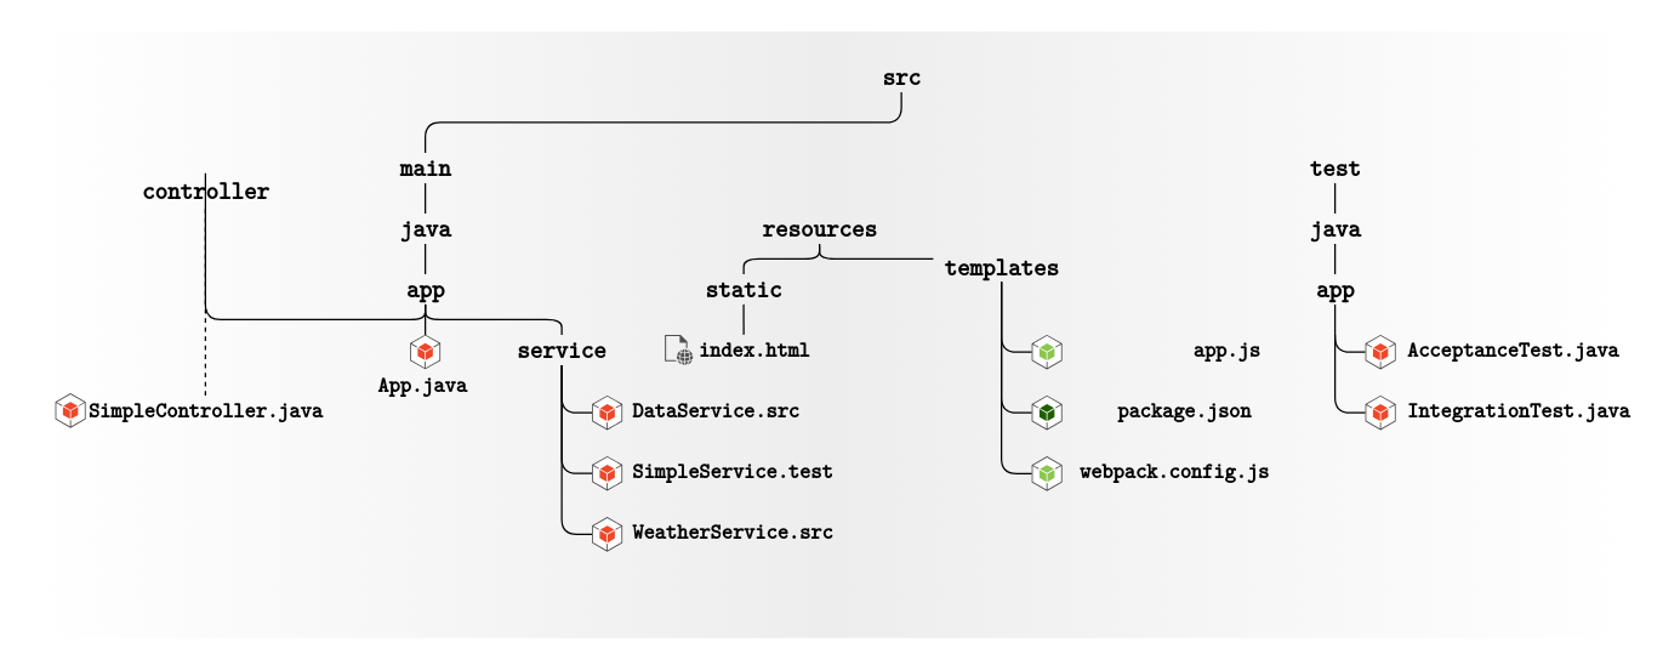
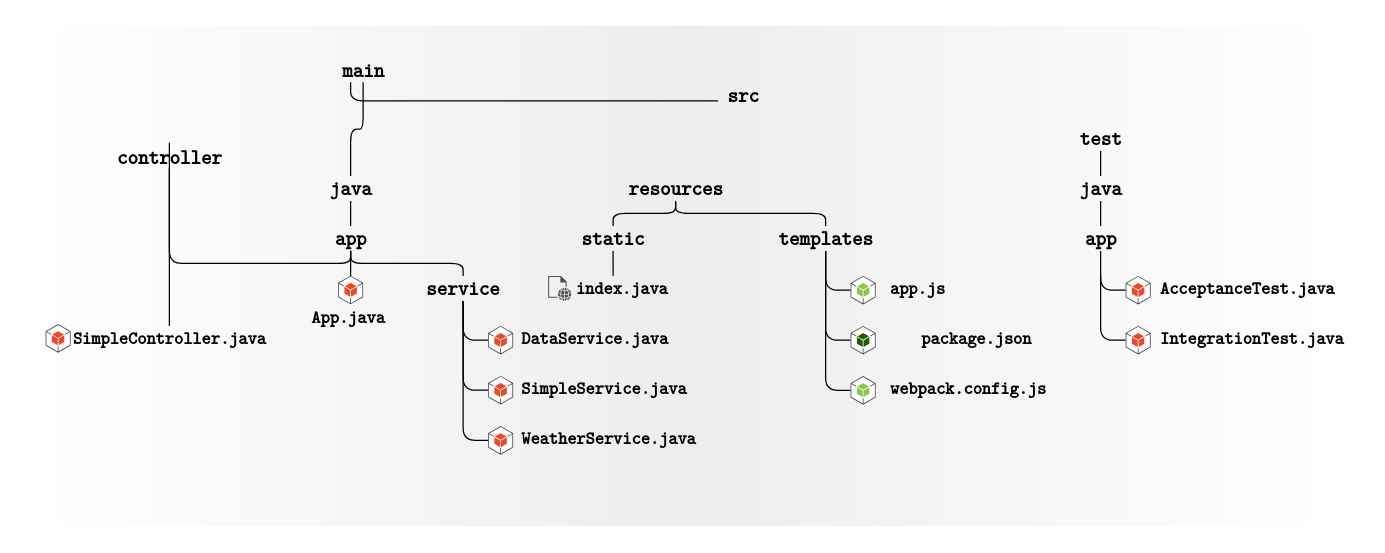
- <mxCell id="4" value="src" style="text;html=1;align=center;verticalAlign=middle;resizable=0;points=[];autosize=1;strokeColor=none;fillColor=none;fontFamily=Latin Modern Mono;fontStyle=1;fontSize=16;" parent="1" vertex="1"><mxGeometry x="574" y="40" width="40" height="20" as="geometry" /></mxCell>
+ <mxCell id="4" value="src" style="text;html=1;align=center;verticalAlign=middle;resizable=0;points=[];autosize=1;strokeColor=none;fillColor=none;fontFamily=Latin Modern Mono;fontStyle=1;fontSize=16;" parent="1" vertex="1"><mxGeometry x="574" y="65" width="40" height="20" as="geometry" /></mxCell>
- <mxCell id="7" value="main" style="text;html=1;align=center;verticalAlign=middle;resizable=0;points=[];autosize=1;strokeColor=none;fillColor=none;fontFamily=Latin Modern Mono;fontStyle=1;fontSize=16;" parent="1" vertex="1"><mxGeometry x="255" y="100" width="50" height="20" as="geometry" /></mxCell>
+ <mxCell id="7" value="main" style="text;html=1;align=center;verticalAlign=middle;resizable=0;points=[];autosize=1;strokeColor=none;fillColor=none;fontFamily=Latin Modern Mono;fontStyle=1;fontSize=16;" parent="1" vertex="1"><mxGeometry x="265" y="45" width="50" height="20" as="geometry" /></mxCell>
- <mxCell id="30" value="templates" style="text;html=1;align=center;verticalAlign=middle;resizable=0;points=[];autosize=1;strokeColor=none;fillColor=none;fontFamily=Latin Modern Mono;fontStyle=1;fontSize=16;" parent="1" vertex="1"><mxGeometry x="615" y="165" width="90" height="20" as="geometry" /></mxCell>
+ <mxCell id="30" value="templates" style="text;html=1;align=center;verticalAlign=middle;resizable=0;points=[];autosize=1;strokeColor=none;fillColor=none;fontFamily=Latin Modern Mono;fontStyle=1;fontSize=16;" parent="1" vertex="1"><mxGeometry x="615" y="180" width="90" height="20" as="geometry" /></mxCell>
- <mxCell id="52" value="index.html" style="text;html=1;align=center;verticalAlign=middle;resizable=0;points=[];autosize=1;strokeColor=none;fillColor=none;fontFamily=Latin Modern Mono;fontStyle=1;fontSize=14;" parent="51" vertex="1"><mxGeometry x="14" width="90" height="20" as="geometry" /></mxCell>
+ <mxCell id="52" value="index.java" style="text;html=1;align=center;verticalAlign=middle;resizable=0;points=[];autosize=1;strokeColor=none;fillColor=none;fontFamily=Latin Modern Mono;fontStyle=1;fontSize=14;" parent="51" vertex="1"><mxGeometry x="14" width="90" height="20" as="geometry" /></mxCell>
- <mxCell id="31" value="app.js" style="text;html=1;align=left;verticalAlign=middle;resizable=0;points=[];autosize=1;strokeColor=none;fillColor=none;fontFamily=Latin Modern Mono;fontStyle=1;fontSize=14;" parent="1" vertex="1"><mxGeometry x="785" y="220" width="60" height="20" as="geometry" /></mxCell>
+ <mxCell id="31" value="app.js" style="text;html=1;align=left;verticalAlign=middle;resizable=0;points=[];autosize=1;strokeColor=none;fillColor=none;fontFamily=Latin Modern Mono;fontStyle=1;fontSize=14;" parent="1" vertex="1"><mxGeometry x="710" y="220" width="60" height="20" as="geometry" /></mxCell>
- <mxCell id="34" style="edgeStyle=orthogonalEdgeStyle;rounded=1;orthogonalLoop=1;jettySize=auto;html=1;entryX=0.5;entryY=0.967;entryDx=0;entryDy=0;entryPerimeter=0;fontFamily=Latin Modern Mono;endArrow=none;endFill=0;fontStyle=1;fontSize=14;dashed=1;" parent="1" source="35" target="23" edge="1"><mxGeometry relative="1" as="geometry" /></mxCell>
+ <mxCell id="34" style="edgeStyle=orthogonalEdgeStyle;rounded=1;orthogonalLoop=1;jettySize=auto;html=1;entryX=0.5;entryY=0.967;entryDx=0;entryDy=0;entryPerimeter=0;fontFamily=Latin Modern Mono;endArrow=none;endFill=0;fontStyle=1;fontSize=14;" parent="1" source="35" target="23" edge="1"><mxGeometry relative="1" as="geometry" /></mxCell>
- <mxCell id="36" value="DataService.src" style="text;html=1;align=left;verticalAlign=middle;resizable=0;points=[];autosize=1;strokeColor=none;fillColor=none;fontFamily=Latin Modern Mono;fontStyle=1;fontSize=14;" parent="1" vertex="1"><mxGeometry x="415" y="260" width="130" height="20" as="geometry" /></mxCell>
+ <mxCell id="36" value="DataService.java" style="text;html=1;align=left;verticalAlign=middle;resizable=0;points=[];autosize=1;strokeColor=none;fillColor=none;fontFamily=Latin Modern Mono;fontStyle=1;fontSize=14;" parent="1" vertex="1"><mxGeometry x="415" y="260" width="130" height="20" as="geometry" /></mxCell>
- <mxCell id="37" value="SimpleService.test" style="text;html=1;align=left;verticalAlign=middle;resizable=0;points=[];autosize=1;strokeColor=none;fillColor=none;fontFamily=Latin Modern Mono;fontStyle=1;fontSize=14;" parent="1" vertex="1"><mxGeometry x="415" y="300" width="150" height="20" as="geometry" /></mxCell>
+ <mxCell id="37" value="SimpleService.java" style="text;html=1;align=left;verticalAlign=middle;resizable=0;points=[];autosize=1;strokeColor=none;fillColor=none;fontFamily=Latin Modern Mono;fontStyle=1;fontSize=14;" parent="1" vertex="1"><mxGeometry x="415" y="300" width="150" height="20" as="geometry" /></mxCell>
- <mxCell id="38" value="WeatherService.src" style="text;html=1;align=left;verticalAlign=middle;resizable=0;points=[];autosize=1;strokeColor=none;fillColor=none;fontFamily=Latin Modern Mono;fontStyle=1;fontSize=14;" parent="1" vertex="1"><mxGeometry x="415" y="340.14" width="160" height="20" as="geometry" /></mxCell>
+ <mxCell id="38" value="WeatherService.java" style="text;html=1;align=left;verticalAlign=middle;resizable=0;points=[];autosize=1;strokeColor=none;fillColor=none;fontFamily=Latin Modern Mono;fontStyle=1;fontSize=14;" parent="1" vertex="1"><mxGeometry x="415" y="340.14" width="160" height="20" as="geometry" /></mxCell>
